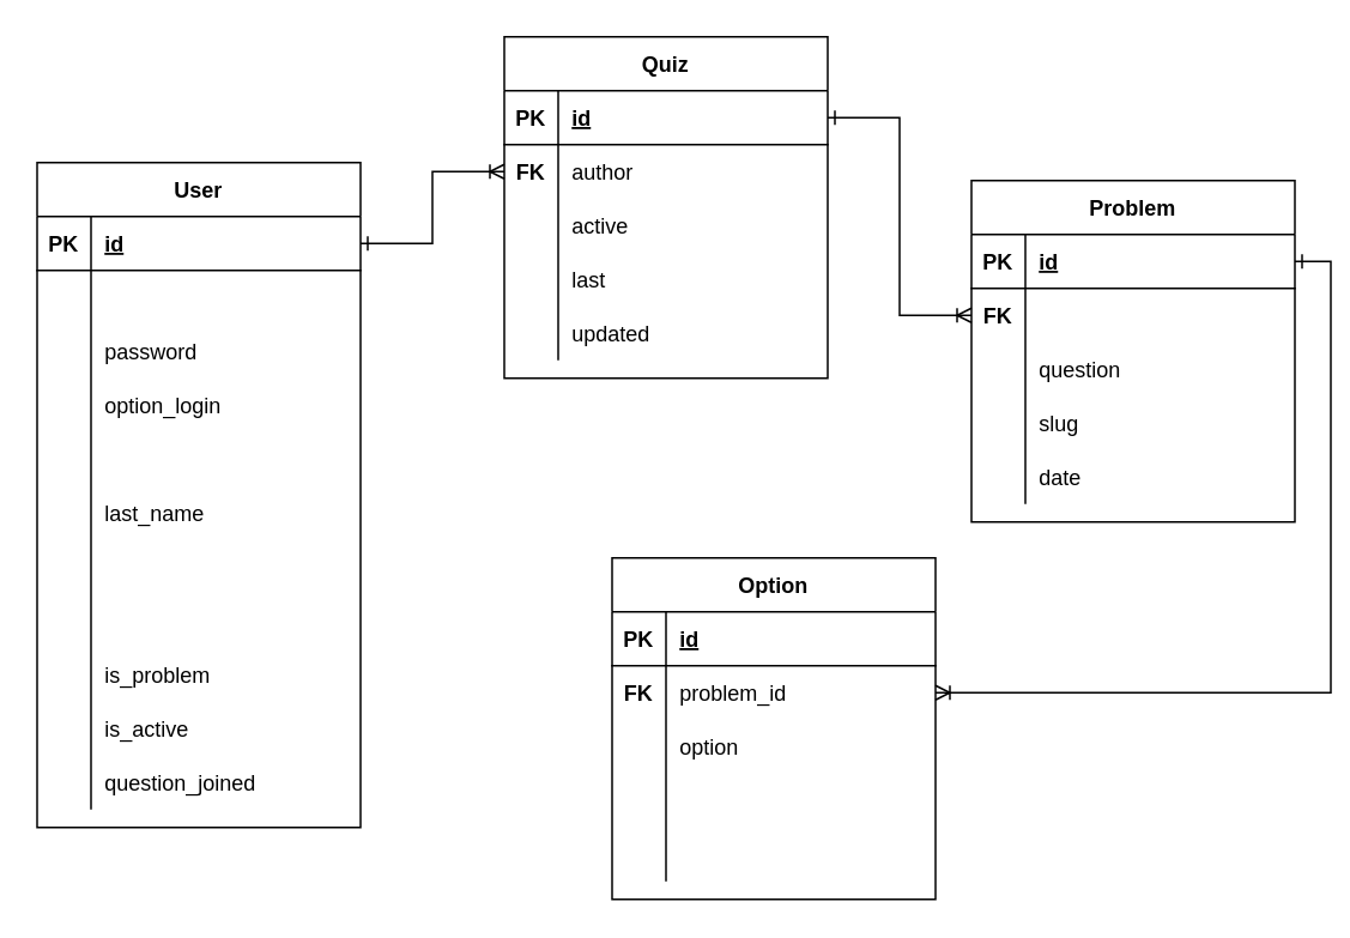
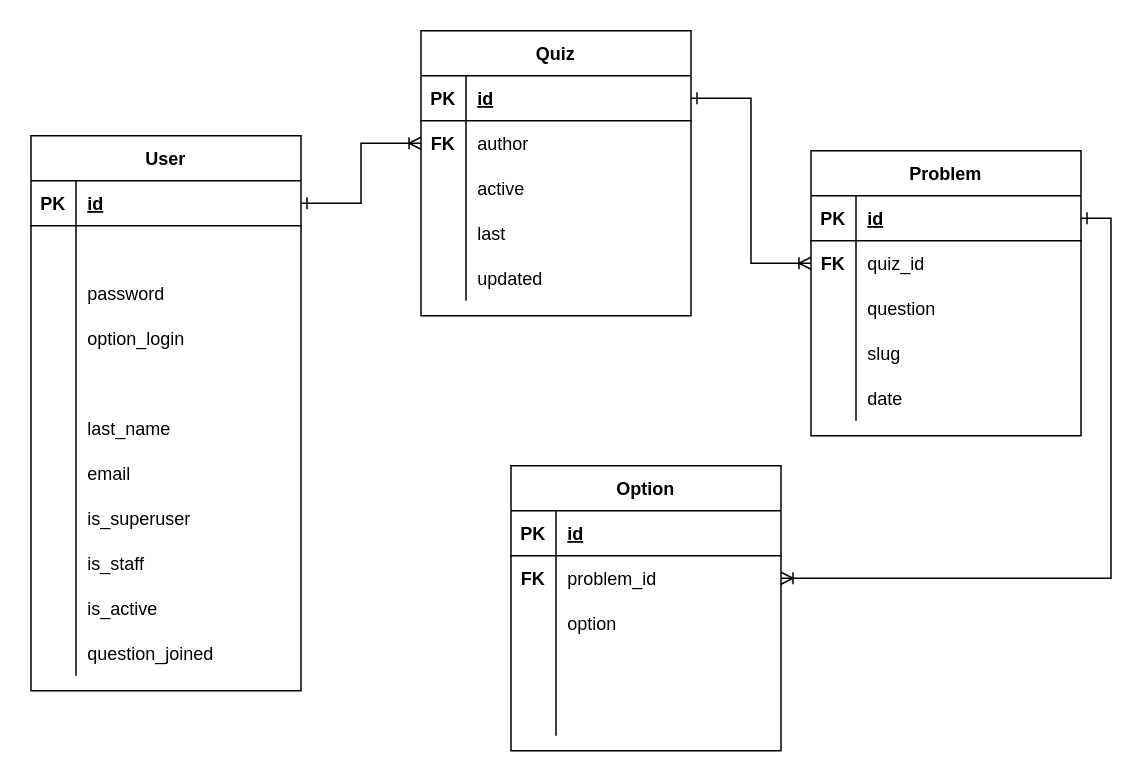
+ <mxCell id="24" value="quiz_id" style="shape=partialRectangle;connectable=0;fillColor=none;top=0;left=0;bottom=0;right=0;align=left;spacingLeft=6;overflow=hidden;" vertex="1" parent="22"><mxGeometry x="30" width="150" height="30" as="geometry" /></mxCell>
+ <mxCell id="68" value="email" style="shape=partialRectangle;connectable=0;fillColor=none;top=0;left=0;bottom=0;right=0;align=left;spacingLeft=6;overflow=hidden;" vertex="1" parent="66"><mxGeometry x="30" width="150" height="30" as="geometry" /></mxCell>
+ <mxCell id="71" value="is_superuser" style="shape=partialRectangle;connectable=0;fillColor=none;top=0;left=0;bottom=0;right=0;align=left;spacingLeft=6;overflow=hidden;" vertex="1" parent="69"><mxGeometry x="30" width="150" height="30" as="geometry" /></mxCell>
- <mxCell id="74" value="is_problem" style="shape=partialRectangle;connectable=0;fillColor=none;top=0;left=0;bottom=0;right=0;align=left;spacingLeft=6;overflow=hidden;" vertex="1" parent="72"><mxGeometry x="30" width="150" height="30" as="geometry" /></mxCell>
+ <mxCell id="74" value="is_staff" style="shape=partialRectangle;connectable=0;fillColor=none;top=0;left=0;bottom=0;right=0;align=left;spacingLeft=6;overflow=hidden;" vertex="1" parent="72"><mxGeometry x="30" width="150" height="30" as="geometry" /></mxCell>
